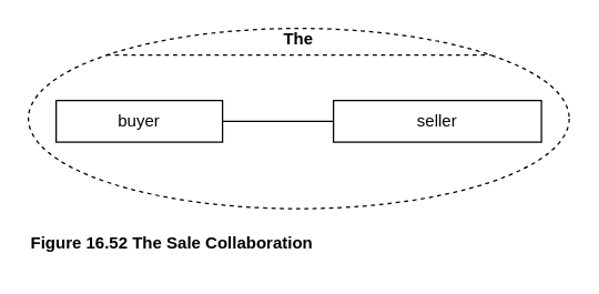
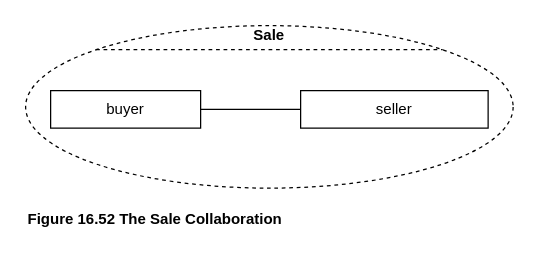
- <mxCell id="3" value="&lt;span&gt;The&lt;/span&gt;" style="html=1;strokeColor=none;fillColor=none;align=center;verticalAlign=middle;spacingLeft=4;spacingRight=4;rotatable=0;points=[[0,0.5],[1,0.5]];resizeWidth=1;whiteSpace=wrap;fontStyle=1" vertex="1" parent="2"><mxGeometry width="390" height="16.957" as="geometry" /></mxCell>
+ <mxCell id="3" value="&lt;span&gt;Sale&lt;/span&gt;" style="html=1;strokeColor=none;fillColor=none;align=center;verticalAlign=middle;spacingLeft=4;spacingRight=4;rotatable=0;points=[[0,0.5],[1,0.5]];resizeWidth=1;whiteSpace=wrap;fontStyle=1" vertex="1" parent="2"><mxGeometry width="390" height="16.957" as="geometry" /></mxCell>
